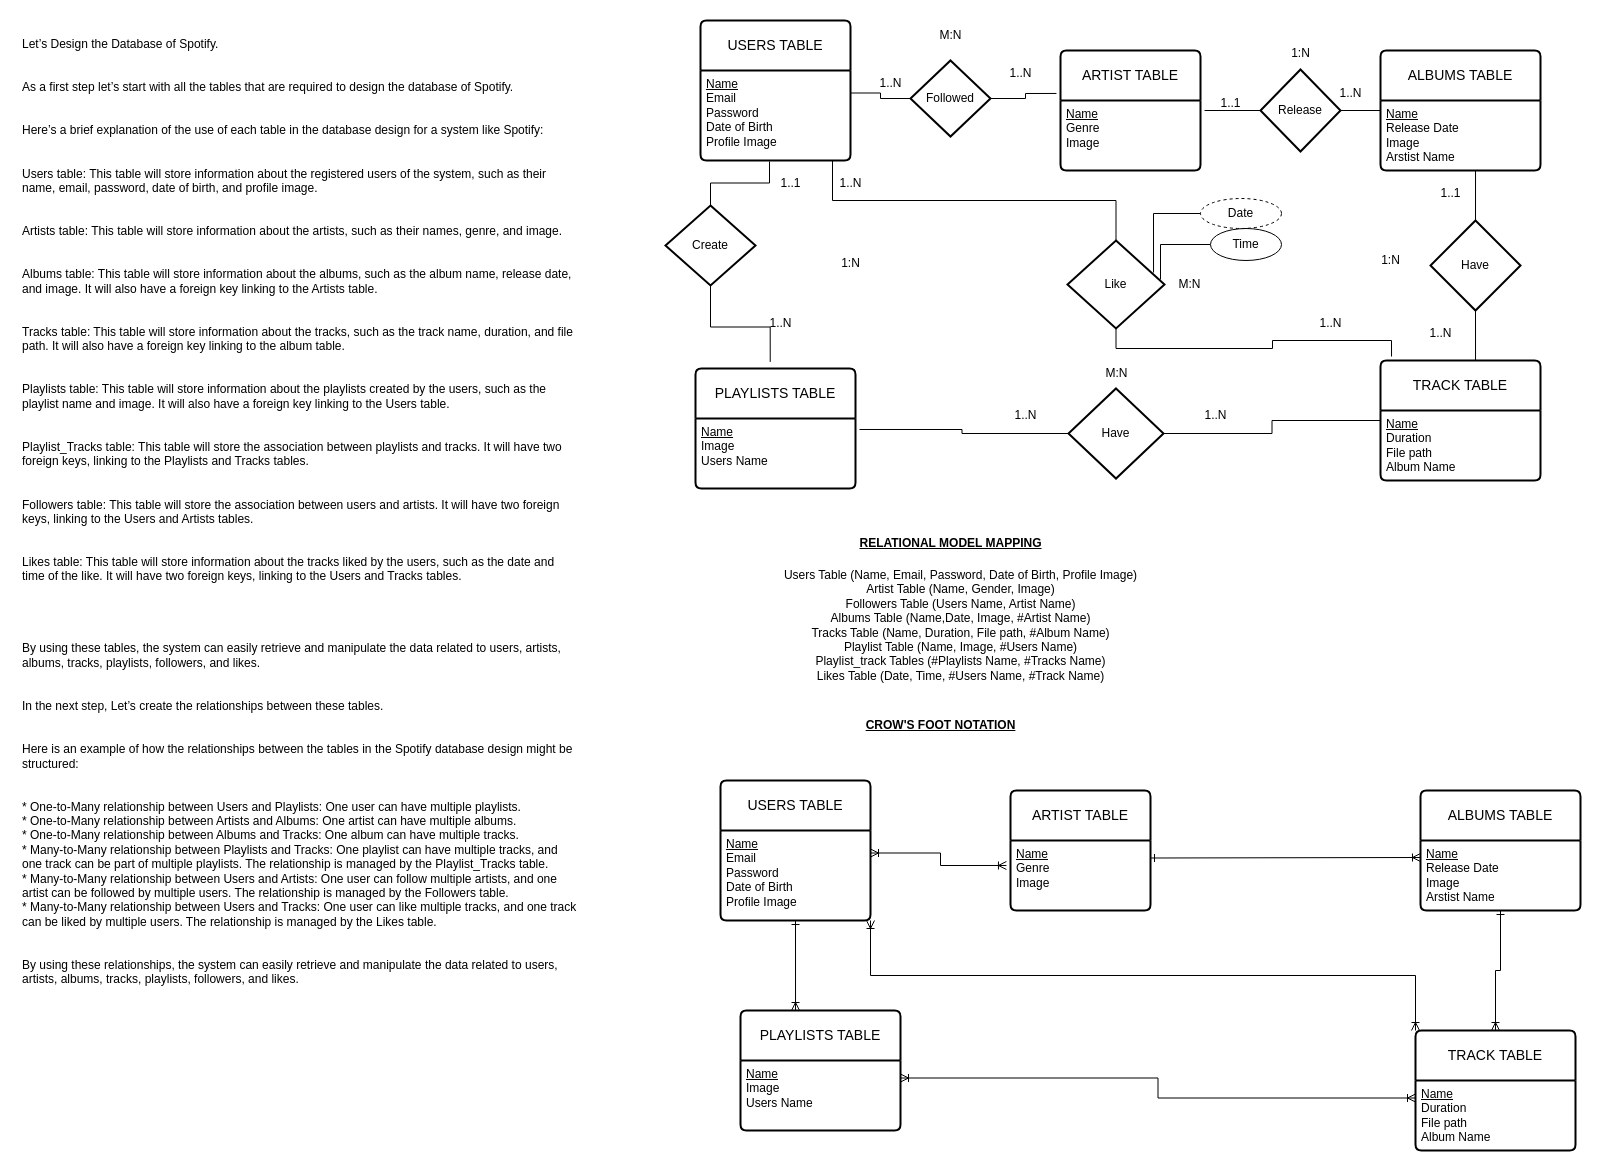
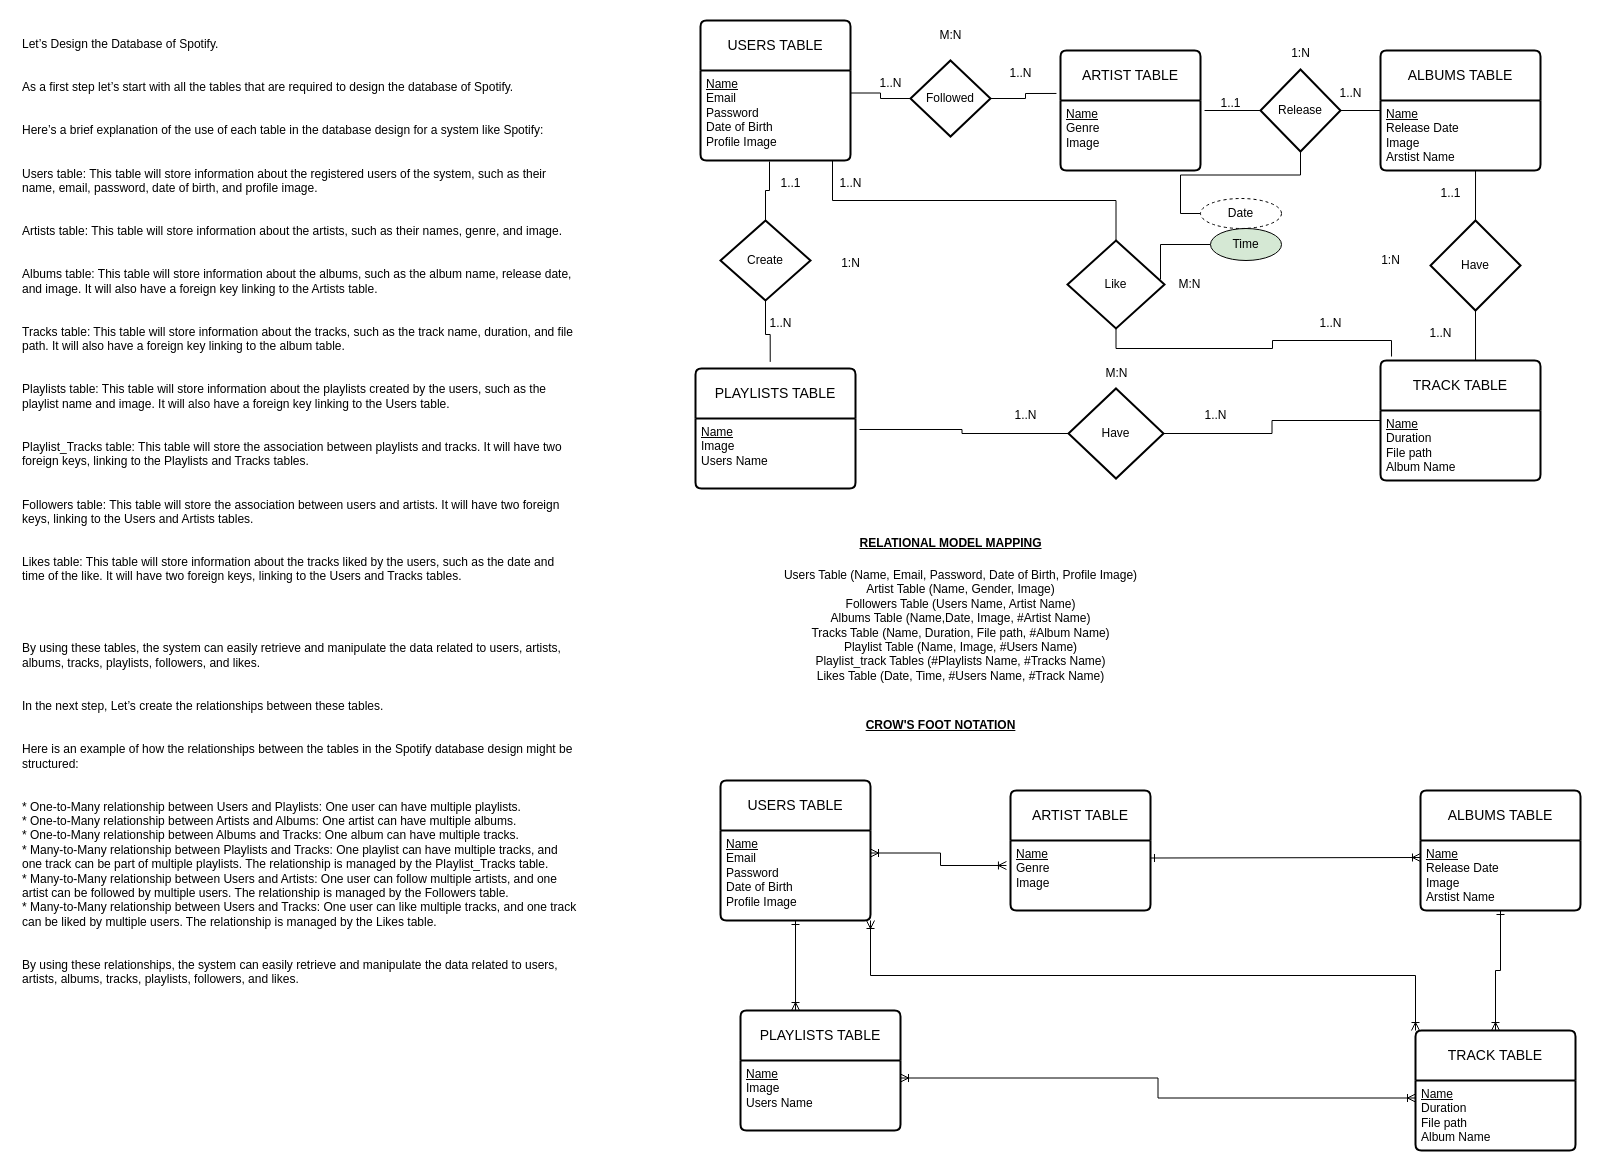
- <mxCell id="48" style="edgeStyle=orthogonalEdgeStyle;rounded=0;orthogonalLoop=1;jettySize=auto;html=1;exitX=0;exitY=0.5;exitDx=0;exitDy=0;entryX=0.887;entryY=0.364;entryDx=0;entryDy=0;entryPerimeter=0;endArrow=none;endFill=0;" parent="1" source="49" target="44" edge="1"><mxGeometry relative="1" as="geometry" /></mxCell>
+ <mxCell id="48" style="edgeStyle=orthogonalEdgeStyle;rounded=0;orthogonalLoop=1;jettySize=auto;html=1;exitX=0;exitY=0.5;exitDx=0;exitDy=0;endArrow=none;endFill=0;" parent="1" source="49" target="20" edge="1"><mxGeometry relative="1" as="geometry" /></mxCell>
- <mxCell id="51" value="Time" style="ellipse;whiteSpace=wrap;html=1;align=center;" parent="1" vertex="1"><mxGeometry x="1210" y="228" width="71" height="32" as="geometry" /></mxCell>
+ <mxCell id="51" value="Time" style="ellipse;whiteSpace=wrap;html=1;align=center;fillColor=#d5e8d4;" parent="1" vertex="1"><mxGeometry x="1210" y="228" width="71" height="32" as="geometry" /></mxCell>
- <mxCell id="14" value="Create" style="strokeWidth=2;html=1;shape=mxgraph.flowchart.decision;whiteSpace=wrap;" parent="1" vertex="1"><mxGeometry x="665" y="205" width="90" height="80" as="geometry" /></mxCell>
+ <mxCell id="14" value="Create" style="strokeWidth=2;html=1;shape=mxgraph.flowchart.decision;whiteSpace=wrap;" parent="1" vertex="1"><mxGeometry x="720" y="220" width="90" height="80" as="geometry" /></mxCell>
